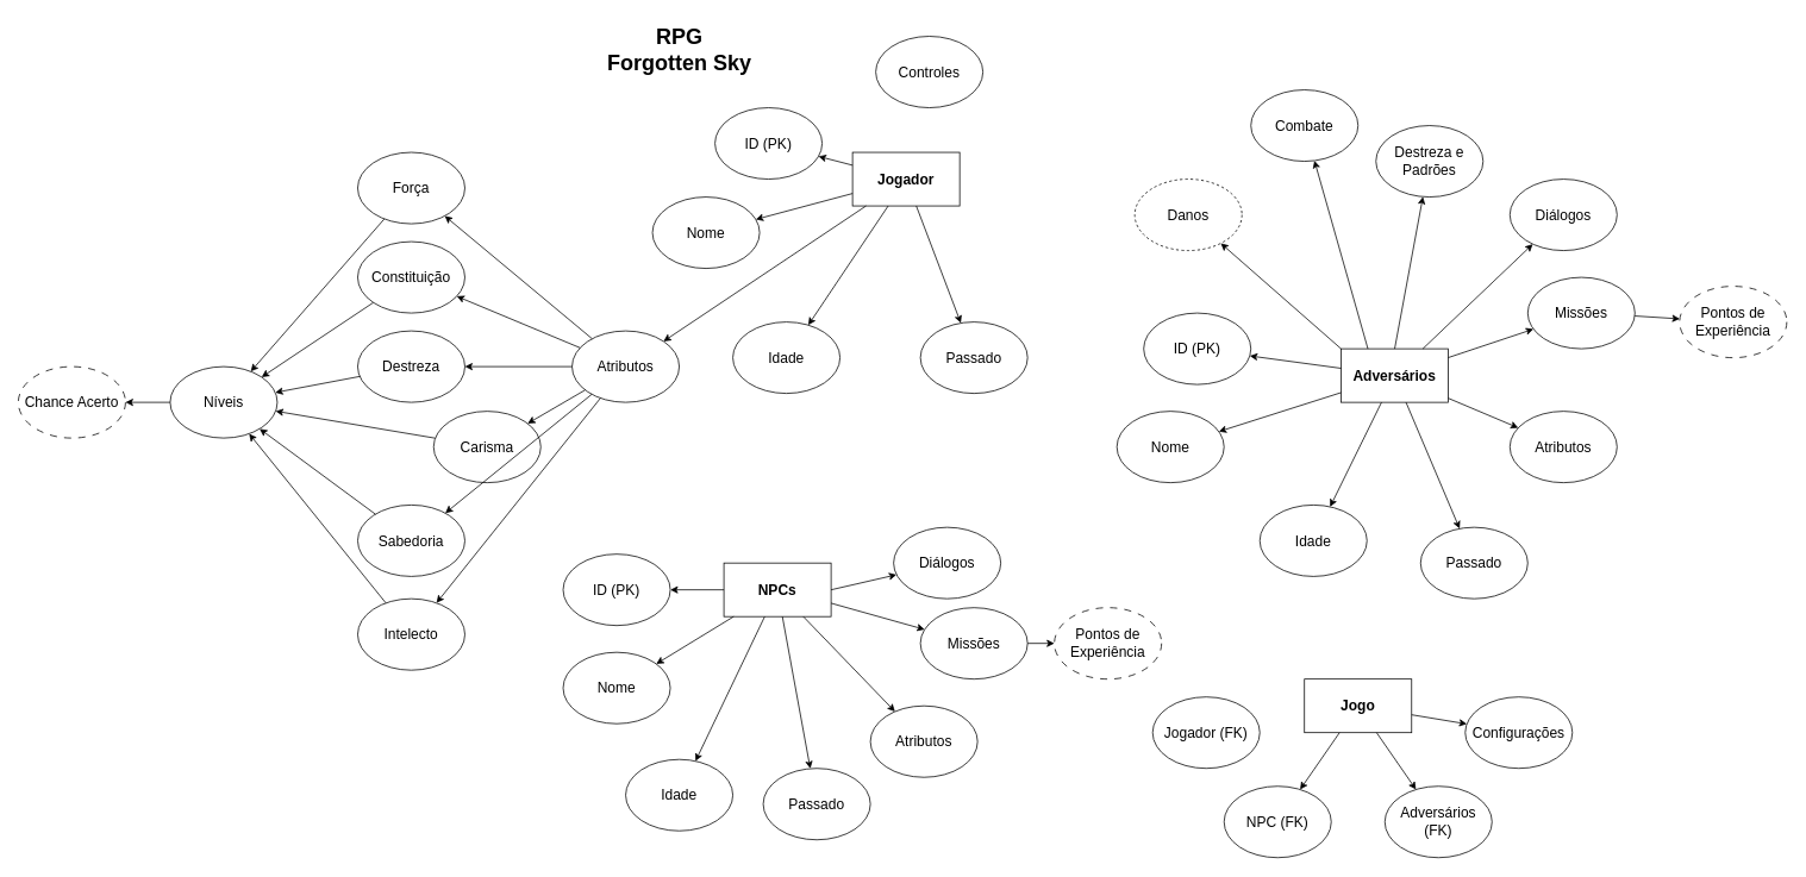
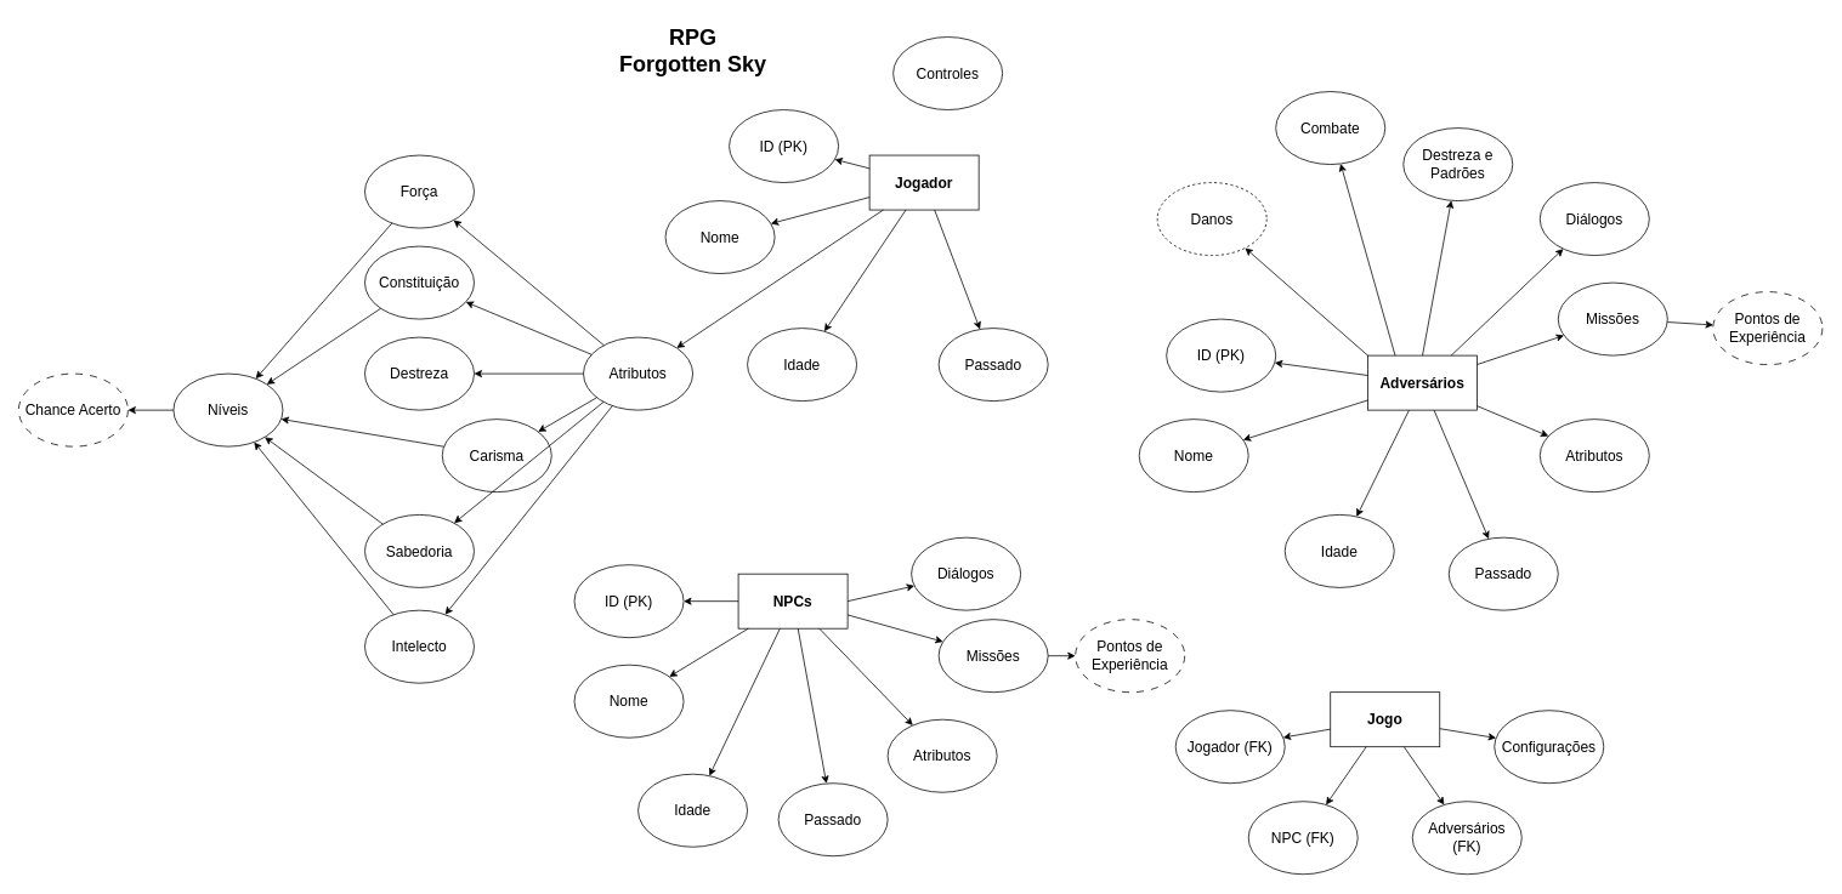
- <mxCell id="71" value="" style="endArrow=classic;html=1;rounded=0;strokeWidth=1;" parent="1" source="10" target="15" edge="1"><mxGeometry width="50" height="50" relative="1" as="geometry"><mxPoint x="483" y="361" as="sourcePoint" /><mxPoint x="307" y="509" as="targetPoint" /></mxGeometry></mxCell>
+ <mxCell id="81" value="" style="endArrow=classic;html=1;rounded=0;strokeWidth=1;" parent="1" source="64" target="65" edge="1"><mxGeometry width="50" height="50" relative="1" as="geometry"><mxPoint x="1130" y="674" as="sourcePoint" /><mxPoint x="1233" y="780" as="targetPoint" /></mxGeometry></mxCell>
